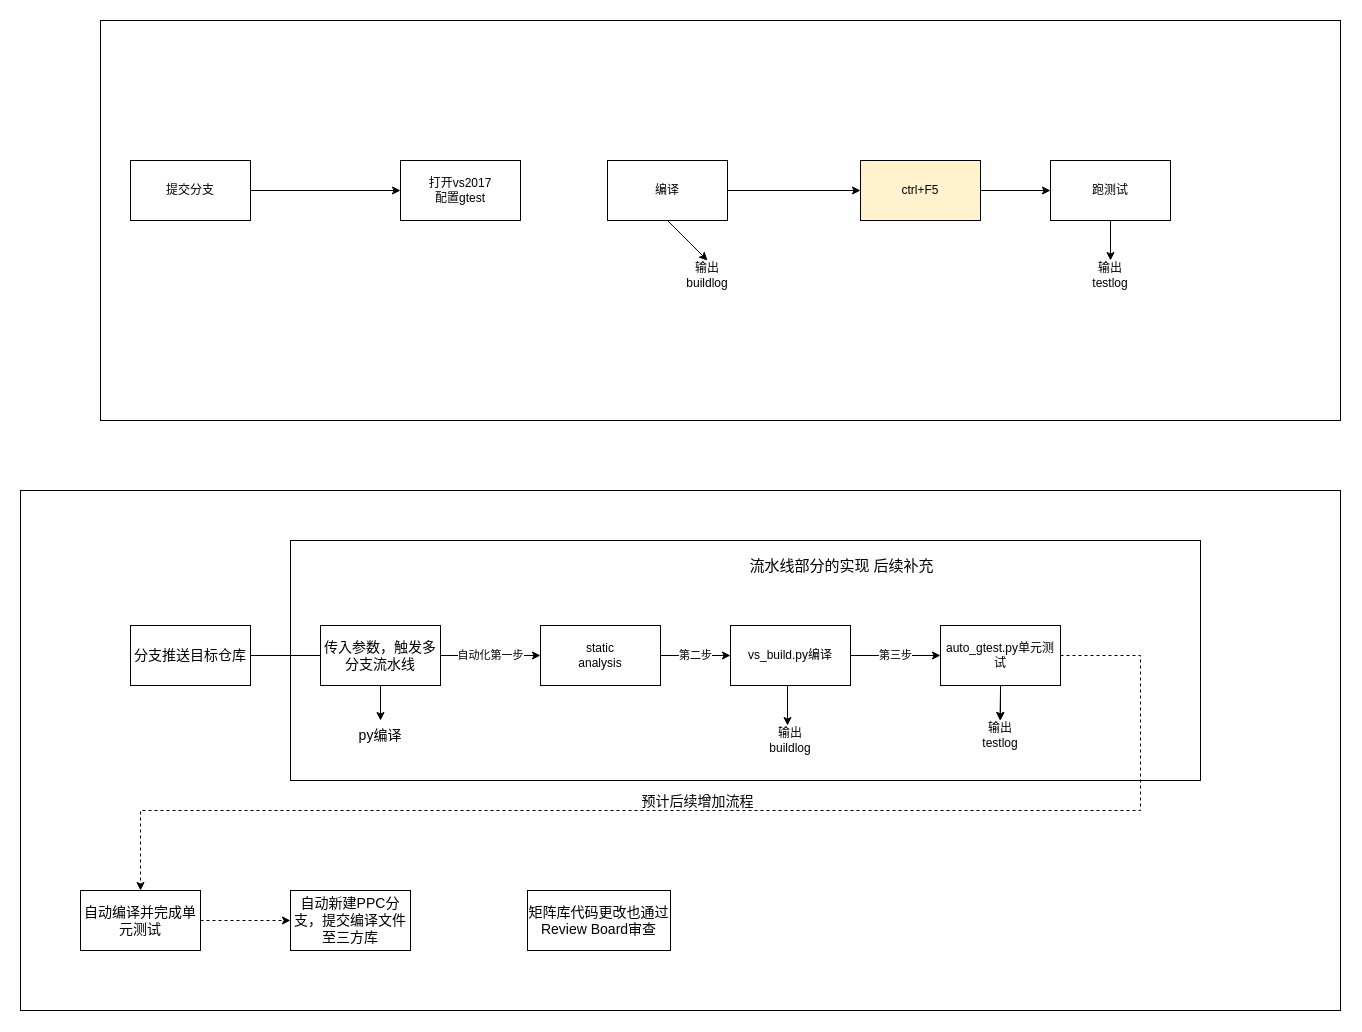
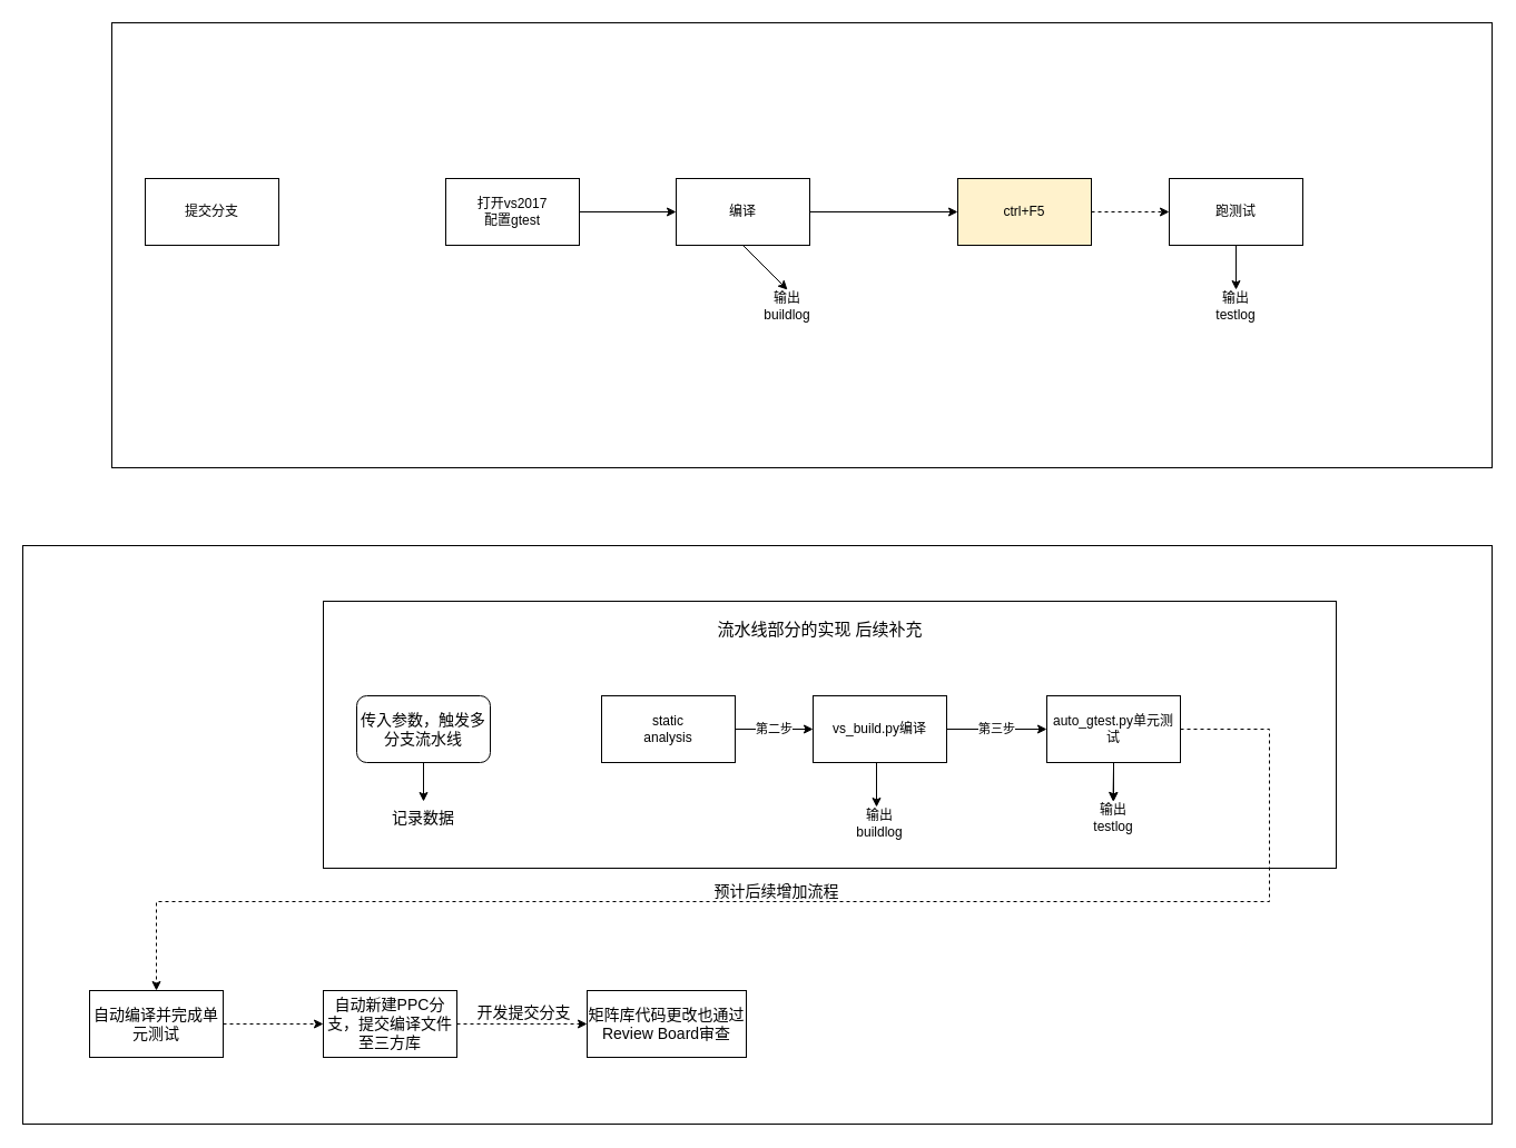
- <mxCell id="5" value="" style="edgeStyle=orthogonalEdgeStyle;rounded=0;orthogonalLoop=1;jettySize=auto;html=1;entryX=0;entryY=0.5;entryDx=0;entryDy=0;" edge="1" parent="1" source="6" target="8"><mxGeometry relative="1" as="geometry"><mxPoint x="390" y="190" as="targetPoint" /></mxGeometry></mxCell>
+ <mxCell id="7" value="" style="edgeStyle=orthogonalEdgeStyle;rounded=0;orthogonalLoop=1;jettySize=auto;html=1;" edge="1" parent="1" source="8" target="10"><mxGeometry relative="1" as="geometry" /></mxCell>
- <mxCell id="11" value="" style="edgeStyle=orthogonalEdgeStyle;rounded=0;orthogonalLoop=1;jettySize=auto;html=1;" edge="1" parent="1" source="12" target="15"><mxGeometry relative="1" as="geometry" /></mxCell>
+ <mxCell id="11" value="" style="edgeStyle=orthogonalEdgeStyle;rounded=0;orthogonalLoop=1;jettySize=auto;html=1;dashed=1;" edge="1" parent="1" source="12" target="15"><mxGeometry relative="1" as="geometry" /></mxCell>
- <mxCell id="41" value="流水线部分的实现 后续补充" style="text;html=1;strokeColor=none;fillColor=none;align=center;verticalAlign=middle;whiteSpace=wrap;rounded=0;fontSize=15;" vertex="1" parent="1"><mxGeometry x="745" y="550" width="193" height="30" as="geometry" /></mxCell>
+ <mxCell id="41" value="流水线部分的实现 后续补充" style="text;html=1;strokeColor=none;fillColor=none;align=center;verticalAlign=middle;whiteSpace=wrap;rounded=0;fontSize=15;" vertex="1" parent="1"><mxGeometry x="640" y="550" width="193" height="30" as="geometry" /></mxCell>
- <mxCell id="19" value="分支推送目标仓库" style="rounded=0;whiteSpace=wrap;html=1;fontSize=14;" vertex="1" parent="1"><mxGeometry x="130" y="625" width="120" height="60" as="geometry" /></mxCell>
- <mxCell id="31" value="" style="edgeStyle=orthogonalEdgeStyle;rounded=0;orthogonalLoop=1;jettySize=auto;html=1;endArrow=none;" edge="1" parent="1" source="19" target="30"><mxGeometry relative="1" as="geometry"><mxPoint x="250" y="655" as="sourcePoint" /><mxPoint x="540" y="655" as="targetPoint" /></mxGeometry></mxCell>
- <mxCell id="30" value="传入参数，触发多分支流水线" style="rounded=0;whiteSpace=wrap;html=1;fontSize=14;" vertex="1" parent="1"><mxGeometry x="320" y="625" width="120" height="60" as="geometry" /></mxCell>
+ <mxCell id="30" value="传入参数，触发多分支流水线" style="whiteSpace=wrap;html=1;fontSize=14;rounded=1;" vertex="1" parent="1"><mxGeometry x="320" y="625" width="120" height="60" as="geometry" /></mxCell>
- <mxCell id="18" value="自动化第一步" style="edgeStyle=orthogonalEdgeStyle;rounded=0;orthogonalLoop=1;jettySize=auto;html=1;startArrow=none;" edge="1" parent="1" source="30" target="21"><mxGeometry relative="1" as="geometry" /></mxCell>
- <mxCell id="33" value="py编译" style="text;html=1;strokeColor=none;fillColor=none;align=center;verticalAlign=middle;whiteSpace=wrap;rounded=0;fontSize=14;" vertex="1" parent="1"><mxGeometry x="350" y="720" width="60" height="30" as="geometry" /></mxCell>
+ <mxCell id="33" value="记录数据" style="text;html=1;strokeColor=none;fillColor=none;align=center;verticalAlign=middle;whiteSpace=wrap;rounded=0;fontSize=14;" vertex="1" parent="1"><mxGeometry x="350" y="720" width="60" height="30" as="geometry" /></mxCell>
+ <mxCell id="40" value="开发提交分支" style="endArrow=classic;html=1;rounded=0;dashed=1;fontSize=14;exitX=1;exitY=0.5;exitDx=0;exitDy=0;entryX=0;entryY=0.5;entryDx=0;entryDy=0;" edge="1" parent="1" source="37" target="39"><mxGeometry x="0.026" y="10" width="50" height="50" relative="1" as="geometry"><mxPoint x="480" y="940" as="sourcePoint" /><mxPoint x="530" y="890" as="targetPoint" /><Array as="points"><mxPoint x="480" y="920" /></Array><mxPoint as="offset" /></mxGeometry></mxCell>
